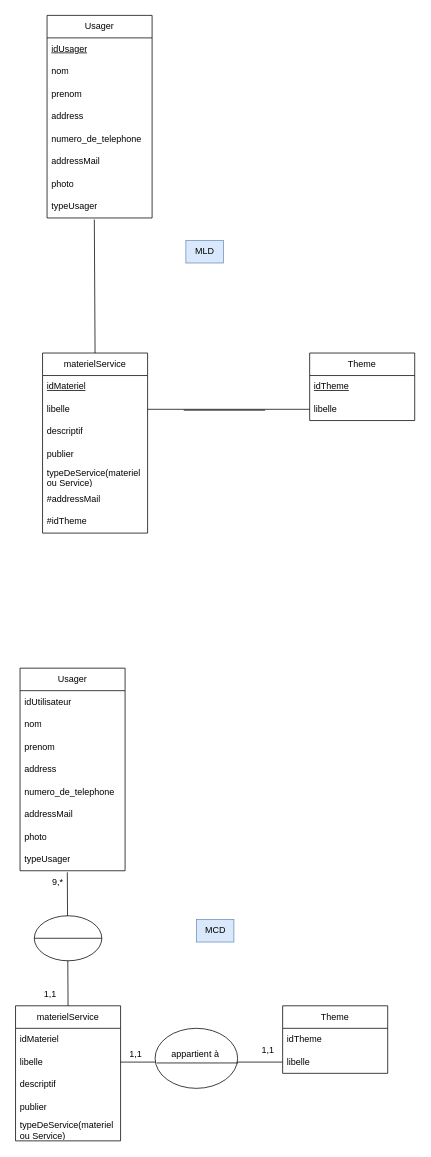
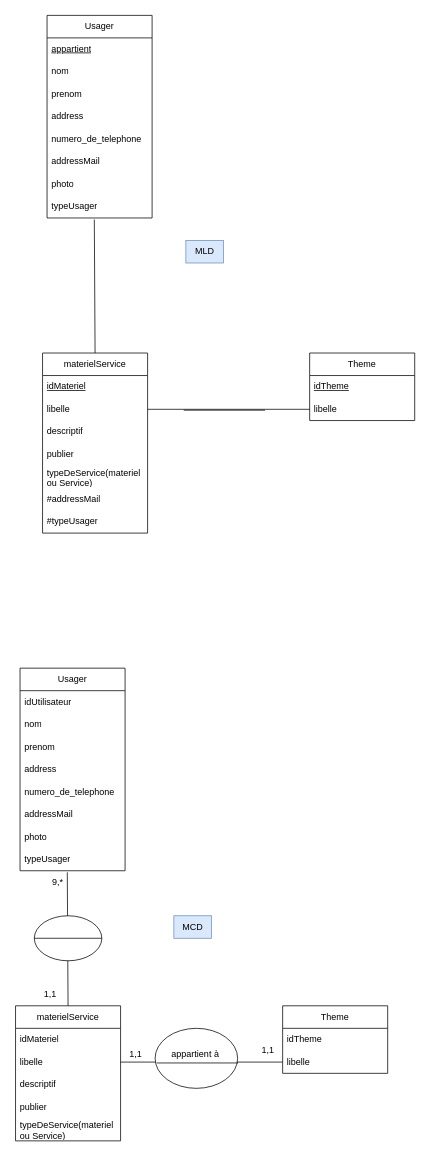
- <mxCell id="33" value="&lt;u&gt;idUsager&lt;/u&gt;" style="text;strokeColor=none;fillColor=none;align=left;verticalAlign=middle;spacingLeft=4;spacingRight=4;overflow=hidden;points=[[0,0.5],[1,0.5]];portConstraint=eastwest;rotatable=0;whiteSpace=wrap;html=1;" parent="32" vertex="1"><mxGeometry y="30" width="140" height="30" as="geometry" /></mxCell>
+ <mxCell id="33" value="&lt;u&gt;appartient&lt;/u&gt;" style="text;strokeColor=none;fillColor=none;align=left;verticalAlign=middle;spacingLeft=4;spacingRight=4;overflow=hidden;points=[[0,0.5],[1,0.5]];portConstraint=eastwest;rotatable=0;whiteSpace=wrap;html=1;" parent="32" vertex="1"><mxGeometry y="30" width="140" height="30" as="geometry" /></mxCell>
- <mxCell id="51" value="#idTheme" style="text;strokeColor=none;fillColor=none;align=left;verticalAlign=middle;spacingLeft=4;spacingRight=4;overflow=hidden;points=[[0,0.5],[1,0.5]];portConstraint=eastwest;rotatable=0;whiteSpace=wrap;html=1;" parent="44" vertex="1"><mxGeometry y="210" width="140" height="30" as="geometry" /></mxCell>
+ <mxCell id="51" value="#typeUsager" style="text;strokeColor=none;fillColor=none;align=left;verticalAlign=middle;spacingLeft=4;spacingRight=4;overflow=hidden;points=[[0,0.5],[1,0.5]];portConstraint=eastwest;rotatable=0;whiteSpace=wrap;html=1;" parent="44" vertex="1"><mxGeometry y="210" width="140" height="30" as="geometry" /></mxCell>
- <mxCell id="31" value="MCD" style="text;html=1;align=center;verticalAlign=middle;resizable=0;points=[];autosize=1;strokeColor=#6c8ebf;fillColor=#dae8fc;" parent="1" vertex="1"><mxGeometry x="261" y="1225" width="50" height="30" as="geometry" /></mxCell>
+ <mxCell id="31" value="MCD" style="text;html=1;align=center;verticalAlign=middle;resizable=0;points=[];autosize=1;strokeColor=#6c8ebf;fillColor=#dae8fc;" parent="1" vertex="1"><mxGeometry x="231" y="1220" width="50" height="30" as="geometry" /></mxCell>
